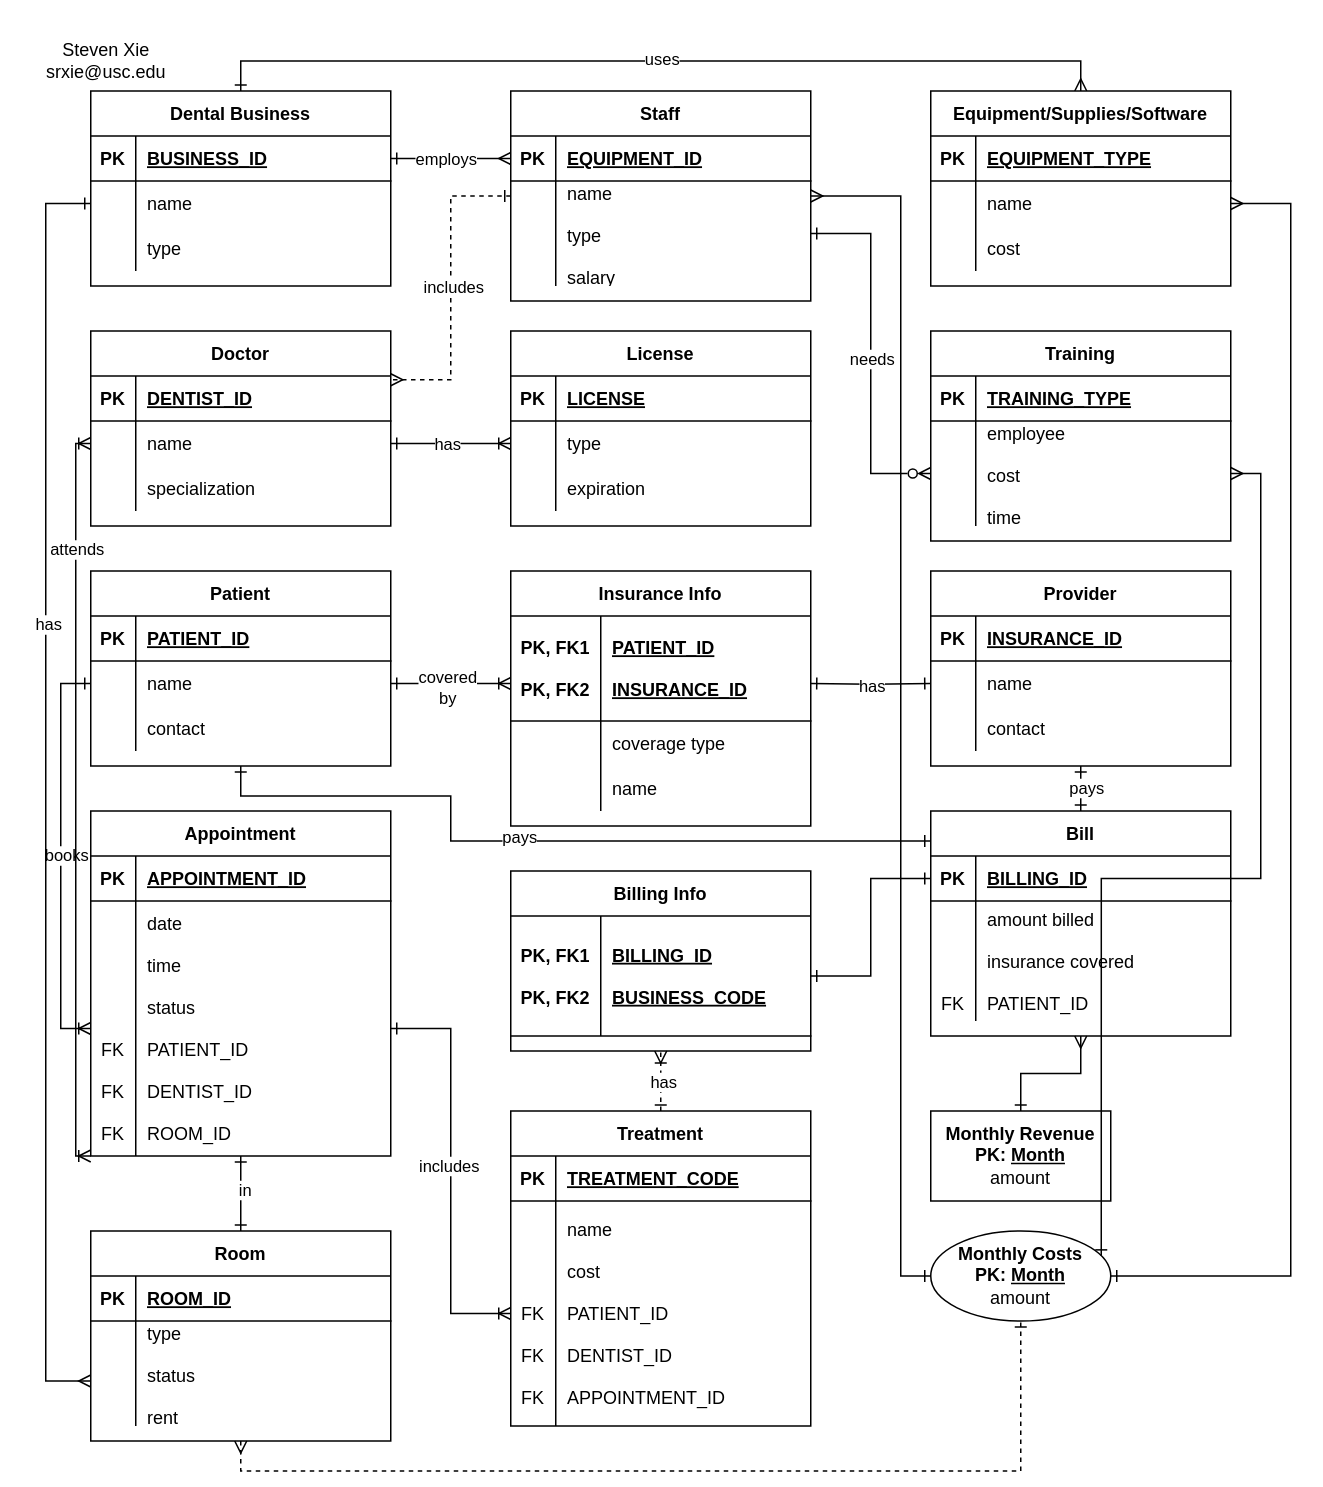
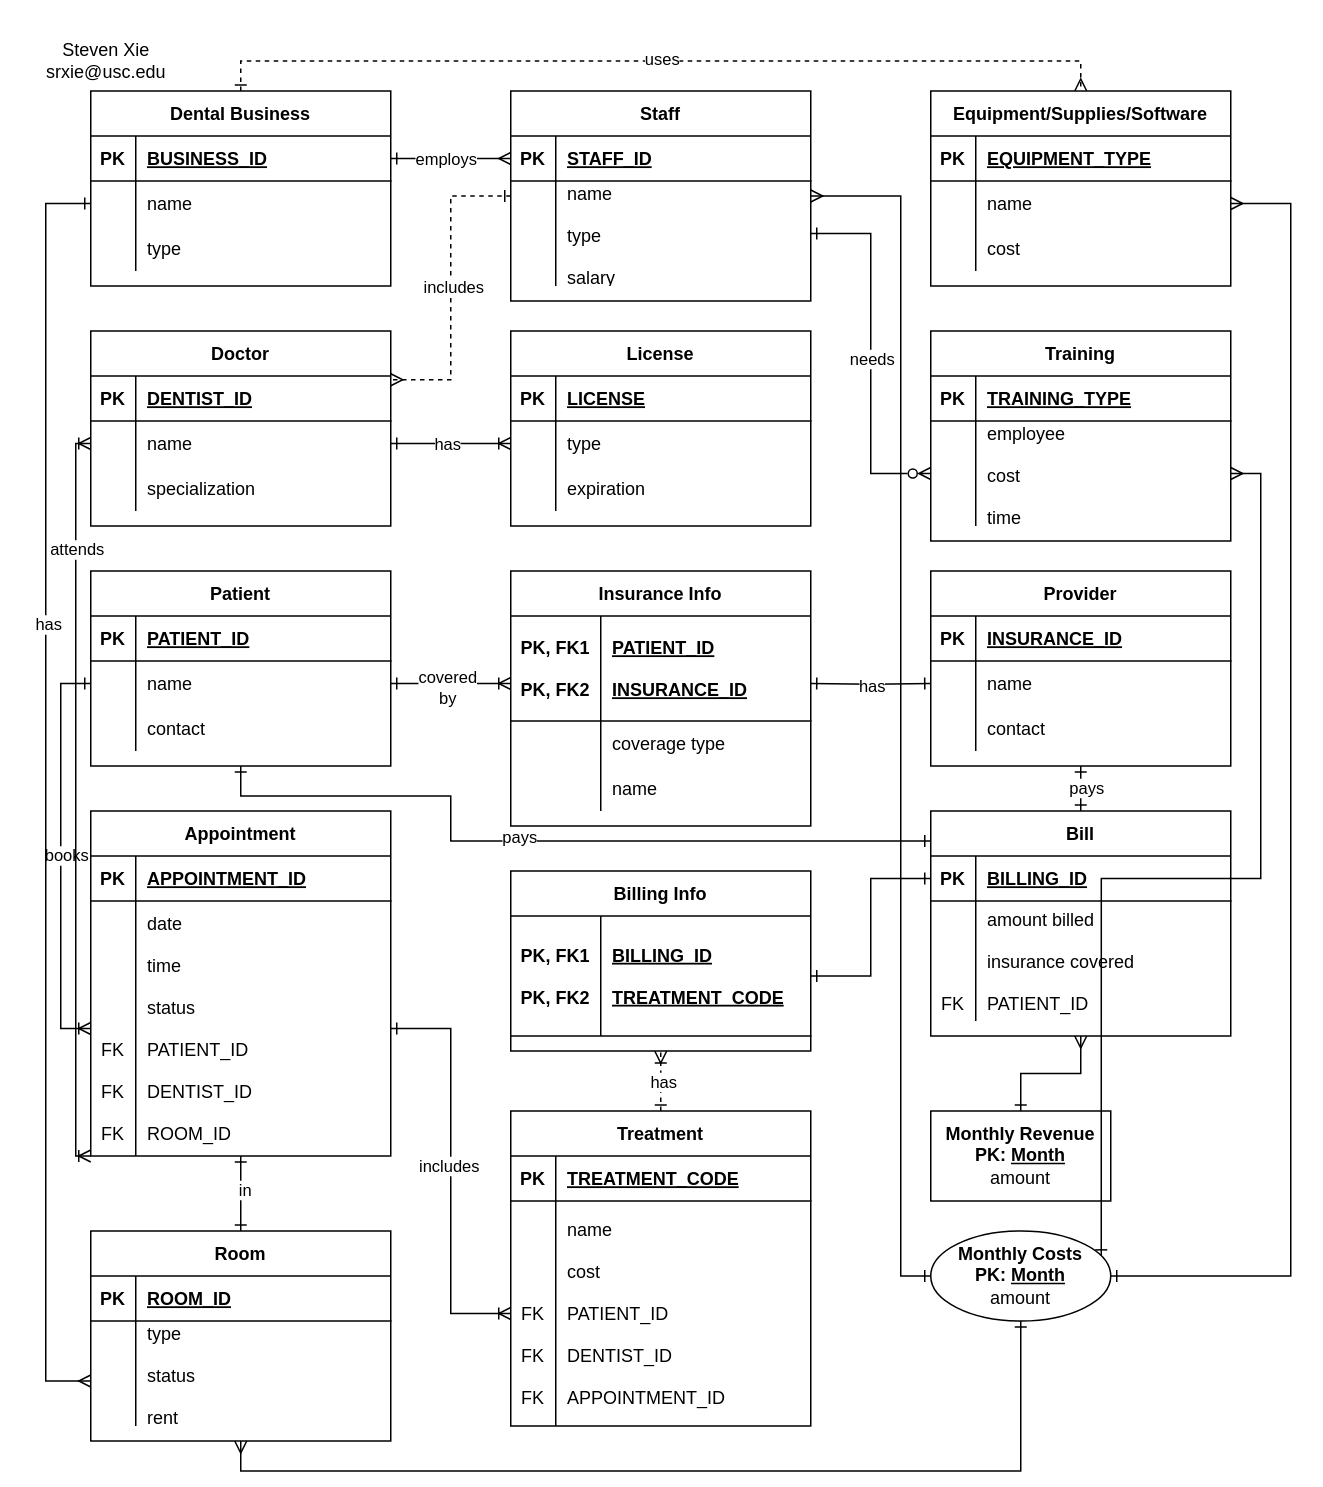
- <mxCell id="26" style="edgeStyle=orthogonalEdgeStyle;rounded=0;orthogonalLoop=1;jettySize=auto;html=1;exitX=0.5;exitY=0;exitDx=0;exitDy=0;entryX=0.5;entryY=0;entryDx=0;entryDy=0;endArrow=ERmany;endFill=0;startArrow=ERone;startFill=0;" edge="1" parent="1" source="28" target="49"><mxGeometry relative="1" as="geometry" /></mxCell>
+ <mxCell id="26" style="edgeStyle=orthogonalEdgeStyle;rounded=0;orthogonalLoop=1;jettySize=auto;html=1;exitX=0.5;exitY=0;exitDx=0;exitDy=0;entryX=0.5;entryY=0;entryDx=0;entryDy=0;endArrow=ERmany;endFill=0;startArrow=ERone;startFill=0;dashed=1;" edge="1" parent="1" source="28" target="49"><mxGeometry relative="1" as="geometry" /></mxCell>
- <mxCell id="12" value="EQUIPMENT_ID" style="shape=partialRectangle;overflow=hidden;connectable=0;fillColor=none;top=0;left=0;bottom=0;right=0;align=left;spacingLeft=6;fontStyle=5;" parent="10" vertex="1"><mxGeometry x="30" width="170" height="30" as="geometry"><mxRectangle width="170" height="30" as="alternateBounds" /></mxGeometry></mxCell>
+ <mxCell id="12" value="STAFF_ID" style="shape=partialRectangle;overflow=hidden;connectable=0;fillColor=none;top=0;left=0;bottom=0;right=0;align=left;spacingLeft=6;fontStyle=5;" parent="10" vertex="1"><mxGeometry x="30" width="170" height="30" as="geometry"><mxRectangle width="170" height="30" as="alternateBounds" /></mxGeometry></mxCell>
- <mxCell id="107" value="BILLING_ID&#10;&#10;BUSINESS_CODE" style="shape=partialRectangle;overflow=hidden;connectable=0;fillColor=none;top=0;left=0;bottom=0;right=0;align=left;spacingLeft=6;fontStyle=5;" vertex="1" parent="105"><mxGeometry x="60" width="140" height="80" as="geometry"><mxRectangle width="140" height="80" as="alternateBounds" /></mxGeometry></mxCell>
+ <mxCell id="107" value="BILLING_ID&#10;&#10;TREATMENT_CODE" style="shape=partialRectangle;overflow=hidden;connectable=0;fillColor=none;top=0;left=0;bottom=0;right=0;align=left;spacingLeft=6;fontStyle=5;" vertex="1" parent="105"><mxGeometry x="60" width="140" height="80" as="geometry"><mxRectangle width="140" height="80" as="alternateBounds" /></mxGeometry></mxCell>
- <mxCell id="122" style="edgeStyle=orthogonalEdgeStyle;rounded=0;orthogonalLoop=1;jettySize=auto;html=1;exitX=0.5;exitY=1;exitDx=0;exitDy=0;entryX=0.5;entryY=1;entryDx=0;entryDy=0;endArrow=ERone;endFill=0;startArrow=ERmany;startFill=0;dashed=1;" edge="1" parent="1" source="123" target="155"><mxGeometry relative="1" as="geometry" /></mxCell>
+ <mxCell id="122" style="edgeStyle=orthogonalEdgeStyle;rounded=0;orthogonalLoop=1;jettySize=auto;html=1;exitX=0.5;exitY=1;exitDx=0;exitDy=0;entryX=0.5;entryY=1;entryDx=0;entryDy=0;endArrow=ERone;endFill=0;startArrow=ERmany;startFill=0;" edge="1" parent="1" source="123" target="155"><mxGeometry relative="1" as="geometry" /></mxCell>
